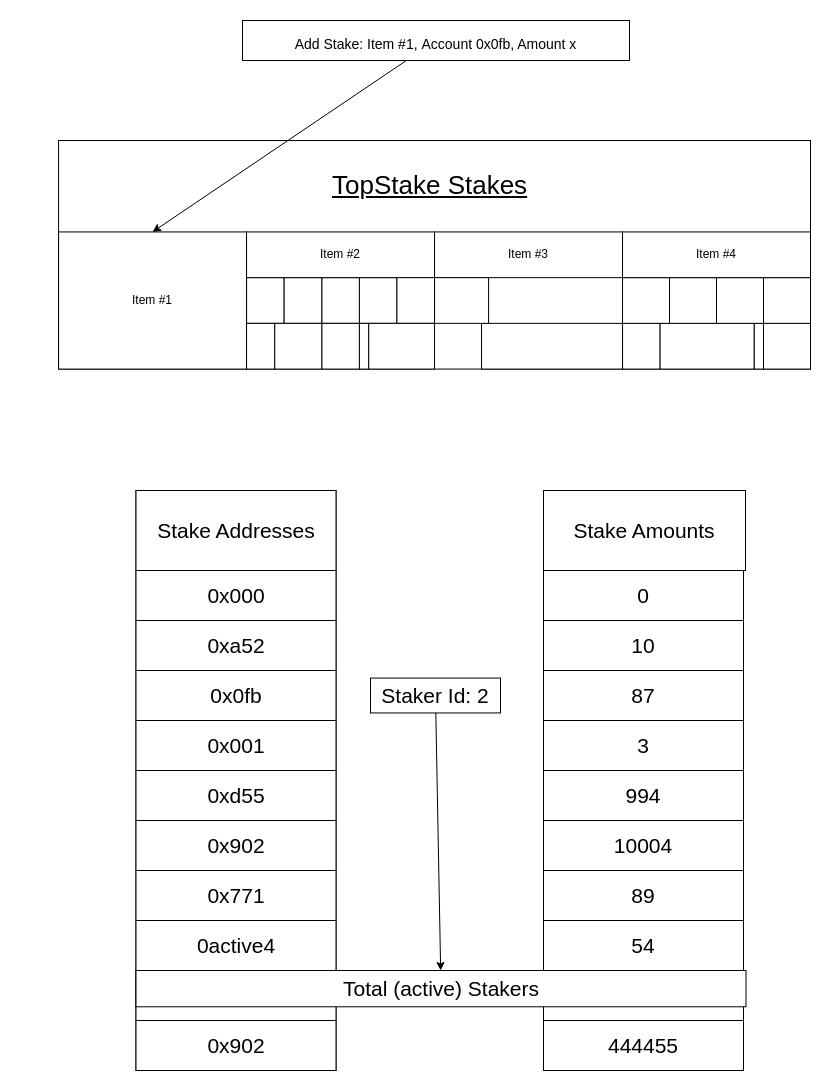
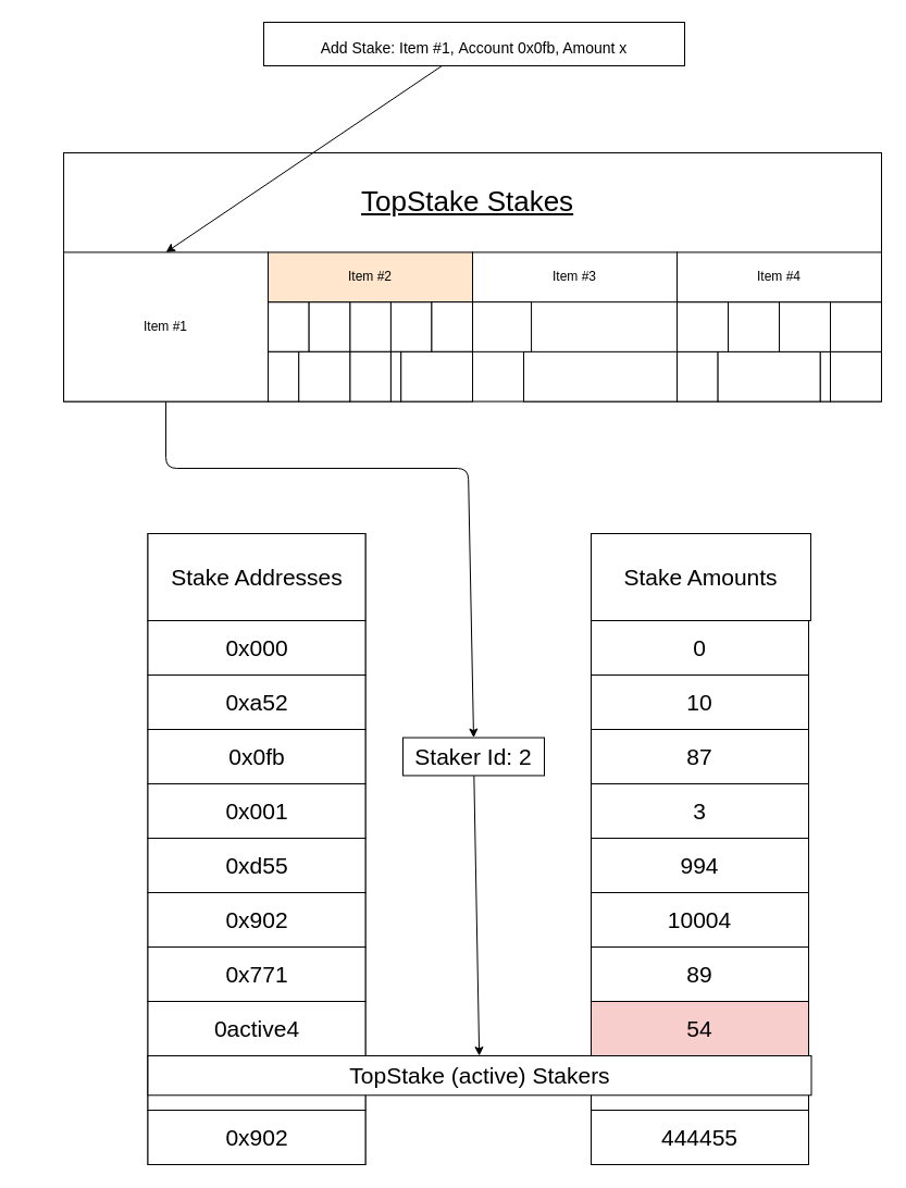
- <mxCell id="26" value="&lt;span style=&quot;font-family: &amp;#34;helvetica&amp;#34;&quot;&gt;Item #2&lt;/span&gt;" style="rounded=0;whiteSpace=wrap;html=1;" parent="10" vertex="1"><mxGeometry x="187.983" y="91.429" width="187.983" height="45.714" as="geometry" /></mxCell>
+ <mxCell id="26" value="&lt;span style=&quot;font-family: &amp;#34;helvetica&amp;#34;&quot;&gt;Item #2&lt;/span&gt;" style="rounded=0;whiteSpace=wrap;html=1;fillColor=#ffe6cc;" parent="10" vertex="1"><mxGeometry x="187.983" y="91.429" width="187.983" height="45.714" as="geometry" /></mxCell>
+ <mxCell id="39" value="" style="edgeStyle=none;html=1;entryX=0.5;entryY=0;entryDx=0;entryDy=0;exitX=0.5;exitY=1;exitDx=0;exitDy=0;" edge="1" parent="1" source="25" target="42"><mxGeometry relative="1" as="geometry"><mxPoint x="619.47" y="530" as="targetPoint" /><Array as="points"><mxPoint x="152" y="430" /><mxPoint x="430" y="430" /></Array></mxGeometry></mxCell>
- <mxCell id="64" value="&lt;span&gt;54&lt;/span&gt;&lt;span&gt;&lt;br&gt;&lt;/span&gt;" style="whiteSpace=wrap;html=1;fontSize=21;" vertex="1" parent="40"><mxGeometry x="407.5" y="429.995" width="200" height="50" as="geometry" /></mxCell>
+ <mxCell id="64" value="&lt;span&gt;54&lt;/span&gt;&lt;span&gt;&lt;br&gt;&lt;/span&gt;" style="whiteSpace=wrap;html=1;fontSize=21;fillColor=#f8cecc;" vertex="1" parent="40"><mxGeometry x="407.5" y="429.995" width="200" height="50" as="geometry" /></mxCell>
- <mxCell id="67" value="&lt;div style=&quot;font-size: 21px&quot;&gt;&lt;span&gt;Total (active) Stakers&lt;/span&gt;&lt;br&gt;&lt;/div&gt;" style="whiteSpace=wrap;html=1;" vertex="1" parent="40"><mxGeometry y="480" width="610" height="36.28" as="geometry" /></mxCell>
+ <mxCell id="67" value="&lt;div style=&quot;font-size: 21px&quot;&gt;&lt;span&gt;TopStake (active) Stakers&lt;/span&gt;&lt;br&gt;&lt;/div&gt;" style="whiteSpace=wrap;html=1;" vertex="1" parent="40"><mxGeometry y="480" width="610" height="36.28" as="geometry" /></mxCell>
